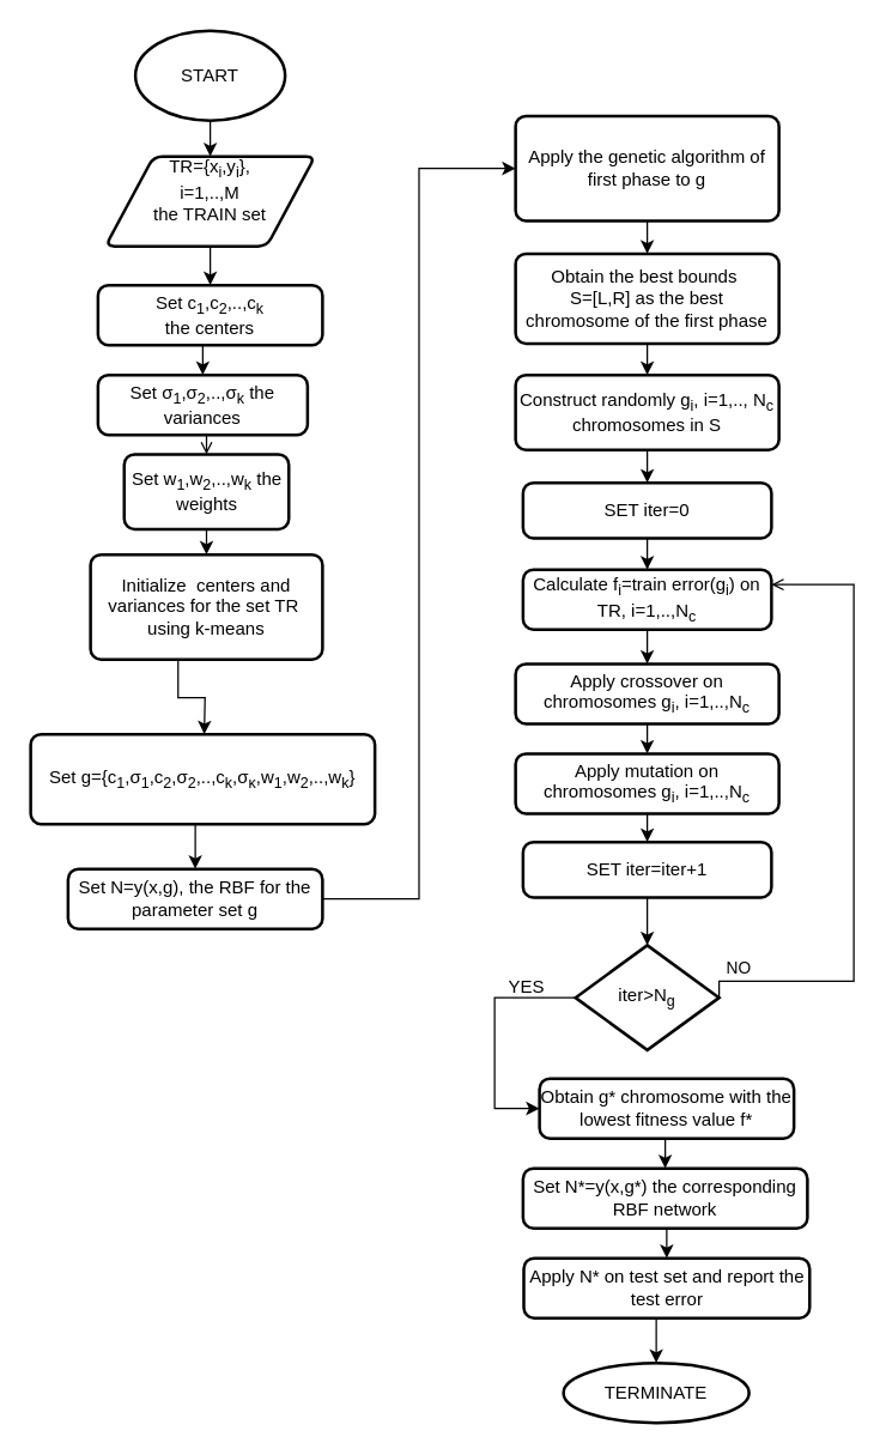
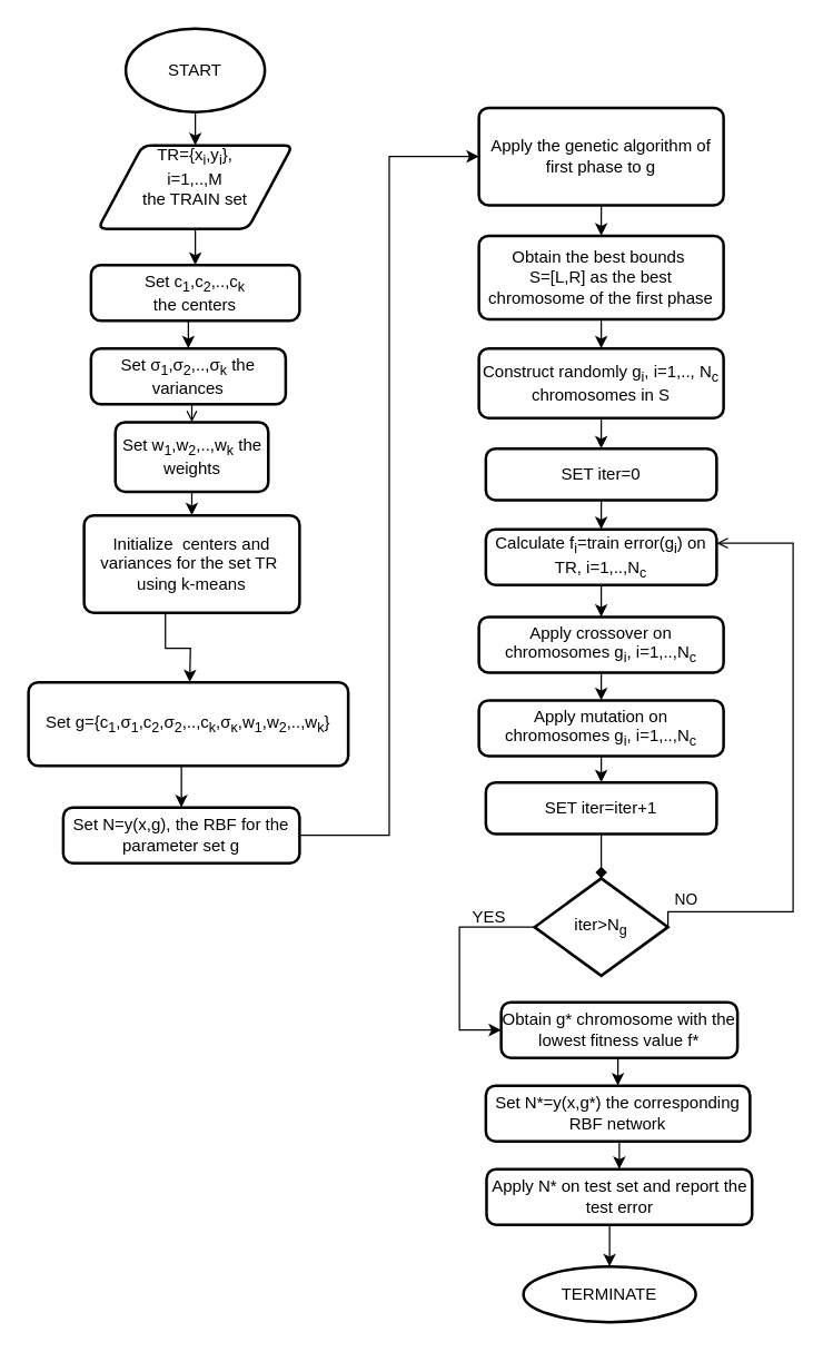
- <mxCell id="32" style="edgeStyle=orthogonalEdgeStyle;rounded=0;orthogonalLoop=1;jettySize=auto;html=1;exitX=0.5;exitY=1;exitDx=0;exitDy=0;" edge="1" parent="1" source="33" target="37"><mxGeometry relative="1" as="geometry" /></mxCell>
+ <mxCell id="32" style="edgeStyle=orthogonalEdgeStyle;rounded=0;orthogonalLoop=1;jettySize=auto;html=1;exitX=0.5;exitY=1;exitDx=0;exitDy=0;endArrow=diamond;" edge="1" parent="1" source="33" target="37"><mxGeometry relative="1" as="geometry" /></mxCell>
